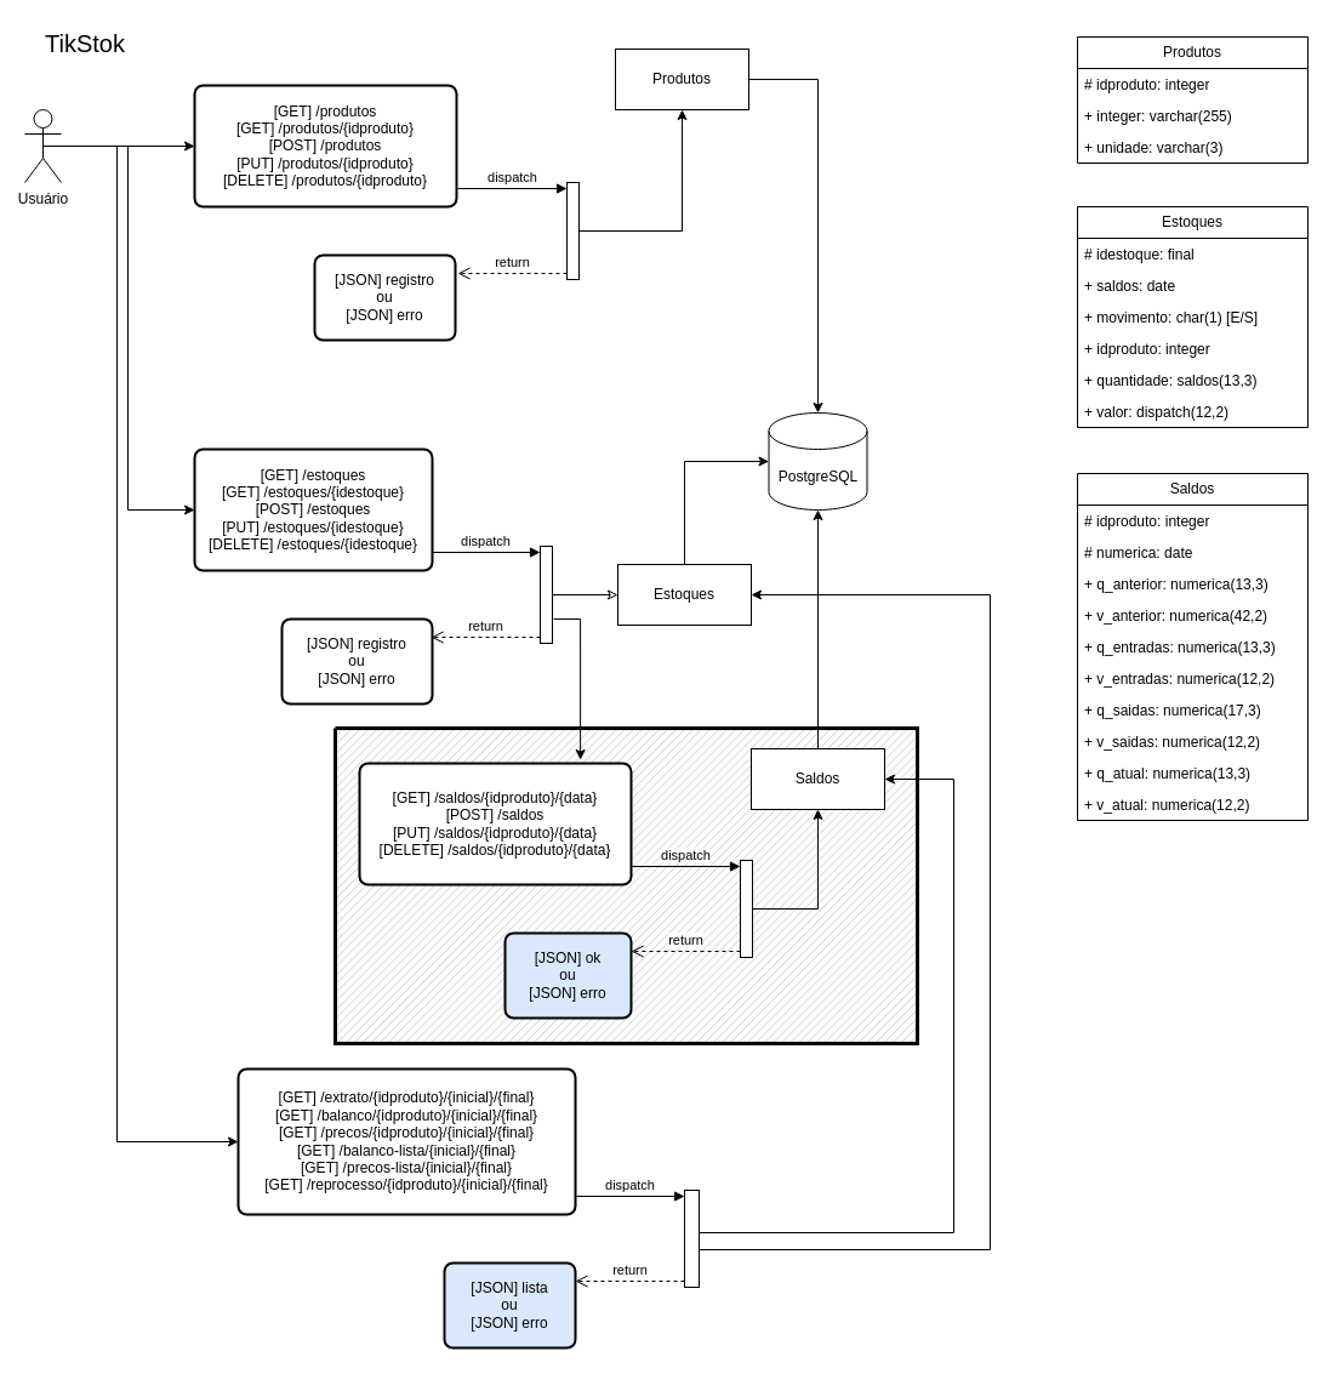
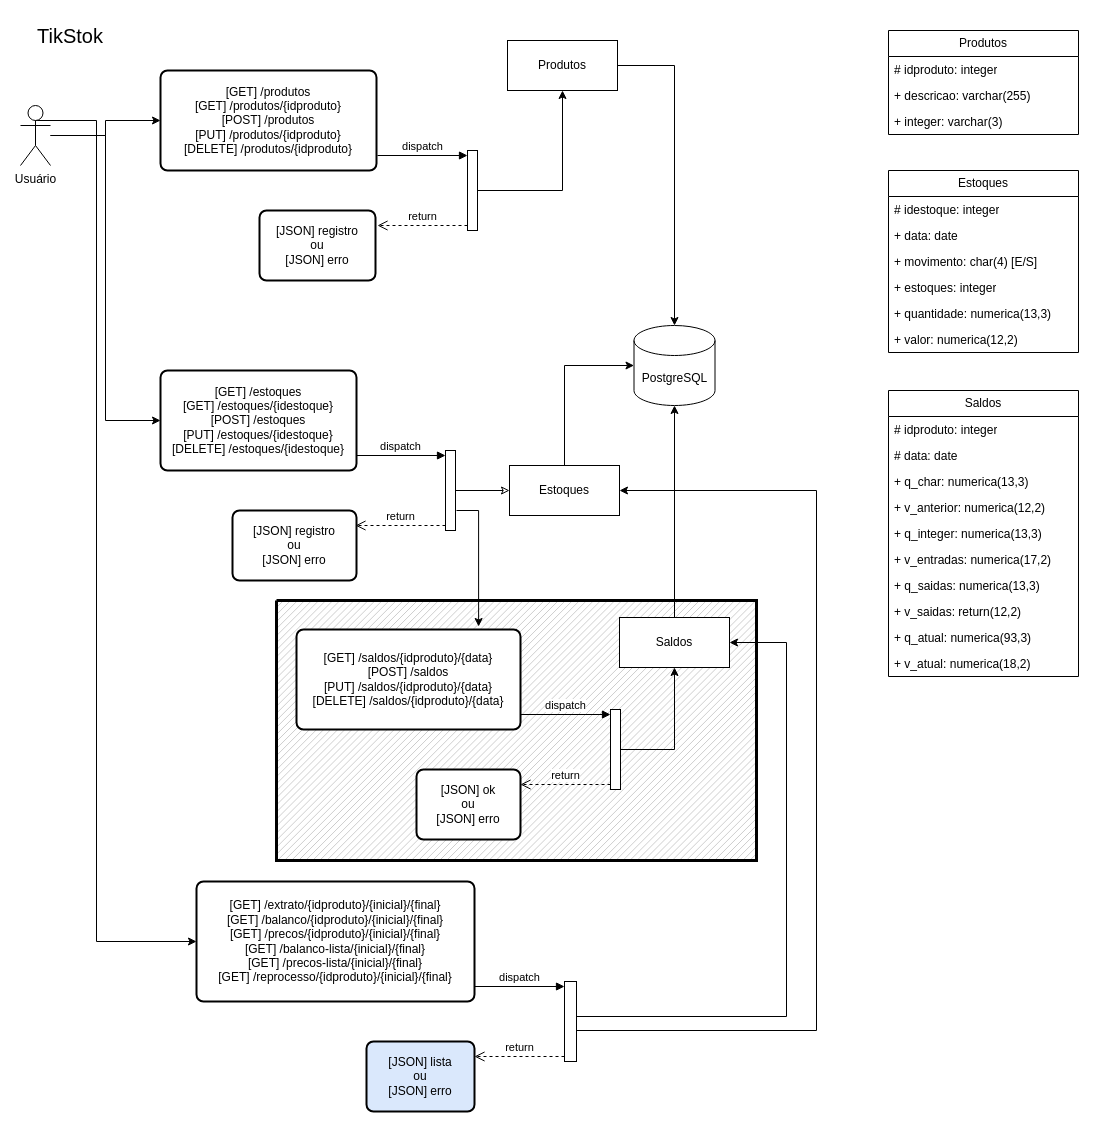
- <mxCell id="43" value="+ integer: varchar(255)" style="text;strokeColor=none;fillColor=none;align=left;verticalAlign=top;spacingLeft=4;spacingRight=4;overflow=hidden;rotatable=0;points=[[0,0.5],[1,0.5]];portConstraint=eastwest;whiteSpace=wrap;html=1;" vertex="1" parent="41"><mxGeometry y="52" width="190" height="26" as="geometry" /></mxCell>
+ <mxCell id="43" value="+ descricao: varchar(255)" style="text;strokeColor=none;fillColor=none;align=left;verticalAlign=top;spacingLeft=4;spacingRight=4;overflow=hidden;rotatable=0;points=[[0,0.5],[1,0.5]];portConstraint=eastwest;whiteSpace=wrap;html=1;" vertex="1" parent="41"><mxGeometry y="52" width="190" height="26" as="geometry" /></mxCell>
- <mxCell id="22" value="Usuário" style="shape=umlActor;verticalLabelPosition=bottom;verticalAlign=top;html=1;" parent="1" vertex="1"><mxGeometry x="20" y="90" width="30" height="60" as="geometry" /></mxCell>
+ <mxCell id="22" value="Usuário" style="shape=umlActor;verticalLabelPosition=bottom;verticalAlign=top;html=1;" parent="1" vertex="1"><mxGeometry x="20" y="105" width="30" height="60" as="geometry" /></mxCell>
- <mxCell id="44" value="+ unidade: varchar(3)" style="text;strokeColor=none;fillColor=none;align=left;verticalAlign=top;spacingLeft=4;spacingRight=4;overflow=hidden;rotatable=0;points=[[0,0.5],[1,0.5]];portConstraint=eastwest;whiteSpace=wrap;html=1;" vertex="1" parent="41"><mxGeometry y="78" width="190" height="26" as="geometry" /></mxCell>
+ <mxCell id="44" value="+ integer: varchar(3)" style="text;strokeColor=none;fillColor=none;align=left;verticalAlign=top;spacingLeft=4;spacingRight=4;overflow=hidden;rotatable=0;points=[[0,0.5],[1,0.5]];portConstraint=eastwest;whiteSpace=wrap;html=1;" vertex="1" parent="41"><mxGeometry y="78" width="190" height="26" as="geometry" /></mxCell>
- <mxCell id="46" value="# idestoque: final" style="text;strokeColor=none;fillColor=none;align=left;verticalAlign=top;spacingLeft=4;spacingRight=4;overflow=hidden;rotatable=0;points=[[0,0.5],[1,0.5]];portConstraint=eastwest;whiteSpace=wrap;html=1;" vertex="1" parent="45"><mxGeometry y="26" width="190" height="26" as="geometry" /></mxCell>
+ <mxCell id="46" value="# idestoque: integer" style="text;strokeColor=none;fillColor=none;align=left;verticalAlign=top;spacingLeft=4;spacingRight=4;overflow=hidden;rotatable=0;points=[[0,0.5],[1,0.5]];portConstraint=eastwest;whiteSpace=wrap;html=1;" vertex="1" parent="45"><mxGeometry y="26" width="190" height="26" as="geometry" /></mxCell>
- <mxCell id="47" value="+ saldos: date" style="text;strokeColor=none;fillColor=none;align=left;verticalAlign=top;spacingLeft=4;spacingRight=4;overflow=hidden;rotatable=0;points=[[0,0.5],[1,0.5]];portConstraint=eastwest;whiteSpace=wrap;html=1;" vertex="1" parent="45"><mxGeometry y="52" width="190" height="26" as="geometry" /></mxCell>
+ <mxCell id="47" value="+ data: date" style="text;strokeColor=none;fillColor=none;align=left;verticalAlign=top;spacingLeft=4;spacingRight=4;overflow=hidden;rotatable=0;points=[[0,0.5],[1,0.5]];portConstraint=eastwest;whiteSpace=wrap;html=1;" vertex="1" parent="45"><mxGeometry y="52" width="190" height="26" as="geometry" /></mxCell>
- <mxCell id="48" value="+ movimento: char(1) [E/S]" style="text;strokeColor=none;fillColor=none;align=left;verticalAlign=top;spacingLeft=4;spacingRight=4;overflow=hidden;rotatable=0;points=[[0,0.5],[1,0.5]];portConstraint=eastwest;whiteSpace=wrap;html=1;" vertex="1" parent="45"><mxGeometry y="78" width="190" height="26" as="geometry" /></mxCell>
+ <mxCell id="48" value="+ movimento: char(4) [E/S]" style="text;strokeColor=none;fillColor=none;align=left;verticalAlign=top;spacingLeft=4;spacingRight=4;overflow=hidden;rotatable=0;points=[[0,0.5],[1,0.5]];portConstraint=eastwest;whiteSpace=wrap;html=1;" vertex="1" parent="45"><mxGeometry y="78" width="190" height="26" as="geometry" /></mxCell>
- <mxCell id="49" value="+ idproduto: integer" style="text;strokeColor=none;fillColor=none;align=left;verticalAlign=top;spacingLeft=4;spacingRight=4;overflow=hidden;rotatable=0;points=[[0,0.5],[1,0.5]];portConstraint=eastwest;whiteSpace=wrap;html=1;" vertex="1" parent="45"><mxGeometry y="104" width="190" height="26" as="geometry" /></mxCell>
+ <mxCell id="49" value="+ estoques: integer" style="text;strokeColor=none;fillColor=none;align=left;verticalAlign=top;spacingLeft=4;spacingRight=4;overflow=hidden;rotatable=0;points=[[0,0.5],[1,0.5]];portConstraint=eastwest;whiteSpace=wrap;html=1;" vertex="1" parent="45"><mxGeometry y="104" width="190" height="26" as="geometry" /></mxCell>
- <mxCell id="50" value="+ quantidade: saldos(13,3)" style="text;strokeColor=none;fillColor=none;align=left;verticalAlign=top;spacingLeft=4;spacingRight=4;overflow=hidden;rotatable=0;points=[[0,0.5],[1,0.5]];portConstraint=eastwest;whiteSpace=wrap;html=1;" vertex="1" parent="45"><mxGeometry y="130" width="190" height="26" as="geometry" /></mxCell>
+ <mxCell id="50" value="+ quantidade: numerica(13,3)" style="text;strokeColor=none;fillColor=none;align=left;verticalAlign=top;spacingLeft=4;spacingRight=4;overflow=hidden;rotatable=0;points=[[0,0.5],[1,0.5]];portConstraint=eastwest;whiteSpace=wrap;html=1;" vertex="1" parent="45"><mxGeometry y="130" width="190" height="26" as="geometry" /></mxCell>
- <mxCell id="51" value="+ valor: dispatch(12,2)" style="text;strokeColor=none;fillColor=none;align=left;verticalAlign=top;spacingLeft=4;spacingRight=4;overflow=hidden;rotatable=0;points=[[0,0.5],[1,0.5]];portConstraint=eastwest;whiteSpace=wrap;html=1;" vertex="1" parent="45"><mxGeometry y="156" width="190" height="26" as="geometry" /></mxCell>
+ <mxCell id="51" value="+ valor: numerica(12,2)" style="text;strokeColor=none;fillColor=none;align=left;verticalAlign=top;spacingLeft=4;spacingRight=4;overflow=hidden;rotatable=0;points=[[0,0.5],[1,0.5]];portConstraint=eastwest;whiteSpace=wrap;html=1;" vertex="1" parent="45"><mxGeometry y="156" width="190" height="26" as="geometry" /></mxCell>
- <mxCell id="36" value="PostgreSQL" style="shape=cylinder3;whiteSpace=wrap;html=1;boundedLbl=1;backgroundOutline=1;size=15;" vertex="1" parent="1"><mxGeometry x="633.5" y="340" width="81" height="80" as="geometry" /></mxCell>
+ <mxCell id="36" value="PostgreSQL" style="shape=cylinder3;whiteSpace=wrap;html=1;boundedLbl=1;backgroundOutline=1;size=15;" vertex="1" parent="1"><mxGeometry x="633.5" y="325" width="81" height="80" as="geometry" /></mxCell>
- <mxCell id="54" value="# numerica: date" style="text;strokeColor=none;fillColor=none;align=left;verticalAlign=top;spacingLeft=4;spacingRight=4;overflow=hidden;rotatable=0;points=[[0,0.5],[1,0.5]];portConstraint=eastwest;whiteSpace=wrap;html=1;" vertex="1" parent="52"><mxGeometry y="52" width="190" height="26" as="geometry" /></mxCell>
+ <mxCell id="54" value="# data: date" style="text;strokeColor=none;fillColor=none;align=left;verticalAlign=top;spacingLeft=4;spacingRight=4;overflow=hidden;rotatable=0;points=[[0,0.5],[1,0.5]];portConstraint=eastwest;whiteSpace=wrap;html=1;" vertex="1" parent="52"><mxGeometry y="52" width="190" height="26" as="geometry" /></mxCell>
- <mxCell id="55" value="+ q_anterior: numerica(13,3)" style="text;strokeColor=none;fillColor=none;align=left;verticalAlign=top;spacingLeft=4;spacingRight=4;overflow=hidden;rotatable=0;points=[[0,0.5],[1,0.5]];portConstraint=eastwest;whiteSpace=wrap;html=1;" vertex="1" parent="52"><mxGeometry y="78" width="190" height="26" as="geometry" /></mxCell>
+ <mxCell id="55" value="+ q_char: numerica(13,3)" style="text;strokeColor=none;fillColor=none;align=left;verticalAlign=top;spacingLeft=4;spacingRight=4;overflow=hidden;rotatable=0;points=[[0,0.5],[1,0.5]];portConstraint=eastwest;whiteSpace=wrap;html=1;" vertex="1" parent="52"><mxGeometry y="78" width="190" height="26" as="geometry" /></mxCell>
- <mxCell id="56" value="+ v_anterior&lt;span style=&quot;background-color: initial;&quot;&gt;: numerica(42,2)&lt;/span&gt;" style="text;strokeColor=none;fillColor=none;align=left;verticalAlign=top;spacingLeft=4;spacingRight=4;overflow=hidden;rotatable=0;points=[[0,0.5],[1,0.5]];portConstraint=eastwest;whiteSpace=wrap;html=1;" vertex="1" parent="52"><mxGeometry y="104" width="190" height="26" as="geometry" /></mxCell>
+ <mxCell id="56" value="+ v_anterior&lt;span style=&quot;background-color: initial;&quot;&gt;: numerica(12,2)&lt;/span&gt;" style="text;strokeColor=none;fillColor=none;align=left;verticalAlign=top;spacingLeft=4;spacingRight=4;overflow=hidden;rotatable=0;points=[[0,0.5],[1,0.5]];portConstraint=eastwest;whiteSpace=wrap;html=1;" vertex="1" parent="52"><mxGeometry y="104" width="190" height="26" as="geometry" /></mxCell>
- <mxCell id="57" value="+ q_entradas: numerica(13,3)" style="text;strokeColor=none;fillColor=none;align=left;verticalAlign=top;spacingLeft=4;spacingRight=4;overflow=hidden;rotatable=0;points=[[0,0.5],[1,0.5]];portConstraint=eastwest;whiteSpace=wrap;html=1;" vertex="1" parent="52"><mxGeometry y="130" width="190" height="26" as="geometry" /></mxCell>
+ <mxCell id="57" value="+ q_integer: numerica(13,3)" style="text;strokeColor=none;fillColor=none;align=left;verticalAlign=top;spacingLeft=4;spacingRight=4;overflow=hidden;rotatable=0;points=[[0,0.5],[1,0.5]];portConstraint=eastwest;whiteSpace=wrap;html=1;" vertex="1" parent="52"><mxGeometry y="130" width="190" height="26" as="geometry" /></mxCell>
- <mxCell id="58" value="+ v_entradas&lt;span style=&quot;background-color: initial;&quot;&gt;: numerica(12,2)&lt;/span&gt;" style="text;strokeColor=none;fillColor=none;align=left;verticalAlign=top;spacingLeft=4;spacingRight=4;overflow=hidden;rotatable=0;points=[[0,0.5],[1,0.5]];portConstraint=eastwest;whiteSpace=wrap;html=1;" vertex="1" parent="52"><mxGeometry y="156" width="190" height="26" as="geometry" /></mxCell>
+ <mxCell id="58" value="+ v_entradas&lt;span style=&quot;background-color: initial;&quot;&gt;: numerica(17,2)&lt;/span&gt;" style="text;strokeColor=none;fillColor=none;align=left;verticalAlign=top;spacingLeft=4;spacingRight=4;overflow=hidden;rotatable=0;points=[[0,0.5],[1,0.5]];portConstraint=eastwest;whiteSpace=wrap;html=1;" vertex="1" parent="52"><mxGeometry y="156" width="190" height="26" as="geometry" /></mxCell>
- <mxCell id="59" value="+ q_saidas: numerica(17,3)" style="text;strokeColor=none;fillColor=none;align=left;verticalAlign=top;spacingLeft=4;spacingRight=4;overflow=hidden;rotatable=0;points=[[0,0.5],[1,0.5]];portConstraint=eastwest;whiteSpace=wrap;html=1;" vertex="1" parent="52"><mxGeometry y="182" width="190" height="26" as="geometry" /></mxCell>
+ <mxCell id="59" value="+ q_saidas: numerica(13,3)" style="text;strokeColor=none;fillColor=none;align=left;verticalAlign=top;spacingLeft=4;spacingRight=4;overflow=hidden;rotatable=0;points=[[0,0.5],[1,0.5]];portConstraint=eastwest;whiteSpace=wrap;html=1;" vertex="1" parent="52"><mxGeometry y="182" width="190" height="26" as="geometry" /></mxCell>
- <mxCell id="60" value="+ v_saidas&lt;span style=&quot;background-color: initial;&quot;&gt;: numerica(12,2)&lt;/span&gt;" style="text;strokeColor=none;fillColor=none;align=left;verticalAlign=top;spacingLeft=4;spacingRight=4;overflow=hidden;rotatable=0;points=[[0,0.5],[1,0.5]];portConstraint=eastwest;whiteSpace=wrap;html=1;" vertex="1" parent="52"><mxGeometry y="208" width="190" height="26" as="geometry" /></mxCell>
+ <mxCell id="60" value="+ v_saidas&lt;span style=&quot;background-color: initial;&quot;&gt;: return(12,2)&lt;/span&gt;" style="text;strokeColor=none;fillColor=none;align=left;verticalAlign=top;spacingLeft=4;spacingRight=4;overflow=hidden;rotatable=0;points=[[0,0.5],[1,0.5]];portConstraint=eastwest;whiteSpace=wrap;html=1;" vertex="1" parent="52"><mxGeometry y="208" width="190" height="26" as="geometry" /></mxCell>
- <mxCell id="61" value="+ q_atual: numerica(13,3)" style="text;strokeColor=none;fillColor=none;align=left;verticalAlign=top;spacingLeft=4;spacingRight=4;overflow=hidden;rotatable=0;points=[[0,0.5],[1,0.5]];portConstraint=eastwest;whiteSpace=wrap;html=1;" vertex="1" parent="52"><mxGeometry y="234" width="190" height="26" as="geometry" /></mxCell>
+ <mxCell id="61" value="+ q_atual: numerica(93,3)" style="text;strokeColor=none;fillColor=none;align=left;verticalAlign=top;spacingLeft=4;spacingRight=4;overflow=hidden;rotatable=0;points=[[0,0.5],[1,0.5]];portConstraint=eastwest;whiteSpace=wrap;html=1;" vertex="1" parent="52"><mxGeometry y="234" width="190" height="26" as="geometry" /></mxCell>
- <mxCell id="62" value="+ v_atual&lt;span style=&quot;background-color: initial;&quot;&gt;: numerica(12,2)&lt;/span&gt;" style="text;strokeColor=none;fillColor=none;align=left;verticalAlign=top;spacingLeft=4;spacingRight=4;overflow=hidden;rotatable=0;points=[[0,0.5],[1,0.5]];portConstraint=eastwest;whiteSpace=wrap;html=1;" vertex="1" parent="52"><mxGeometry y="260" width="190" height="26" as="geometry" /></mxCell>
+ <mxCell id="62" value="+ v_atual&lt;span style=&quot;background-color: initial;&quot;&gt;: numerica(18,2)&lt;/span&gt;" style="text;strokeColor=none;fillColor=none;align=left;verticalAlign=top;spacingLeft=4;spacingRight=4;overflow=hidden;rotatable=0;points=[[0,0.5],[1,0.5]];portConstraint=eastwest;whiteSpace=wrap;html=1;" vertex="1" parent="52"><mxGeometry y="260" width="190" height="26" as="geometry" /></mxCell>
- <mxCell id="30" value="[JSON] ok&lt;div&gt;ou&lt;/div&gt;&lt;div&gt;[JSON] erro&lt;/div&gt;" style="rounded=1;whiteSpace=wrap;html=1;absoluteArcSize=1;arcSize=14;strokeWidth=2;fillColor=#dae8fc;" parent="1" vertex="1"><mxGeometry x="416" y="769" width="104" height="70" as="geometry" /></mxCell>
+ <mxCell id="30" value="[JSON] ok&lt;div&gt;ou&lt;/div&gt;&lt;div&gt;[JSON] erro&lt;/div&gt;" style="rounded=1;whiteSpace=wrap;html=1;absoluteArcSize=1;arcSize=14;strokeWidth=2;" parent="1" vertex="1"><mxGeometry x="416" y="769" width="104" height="70" as="geometry" /></mxCell>
